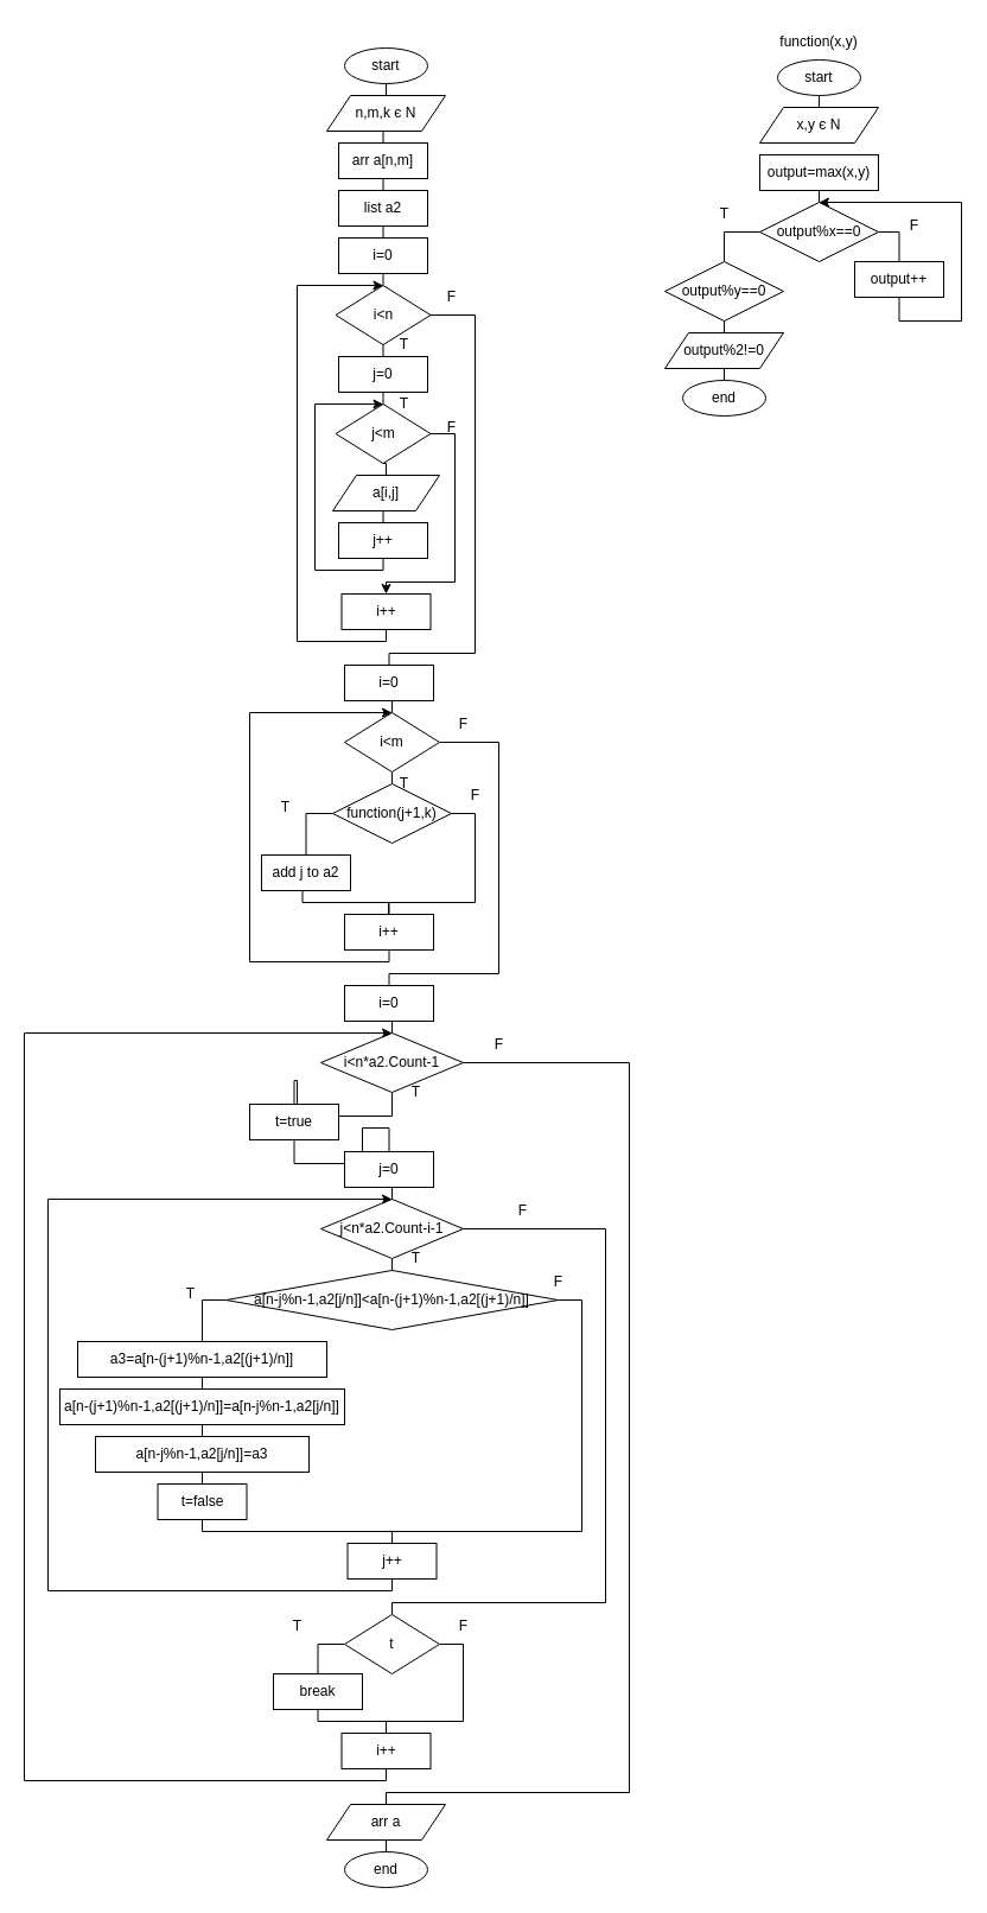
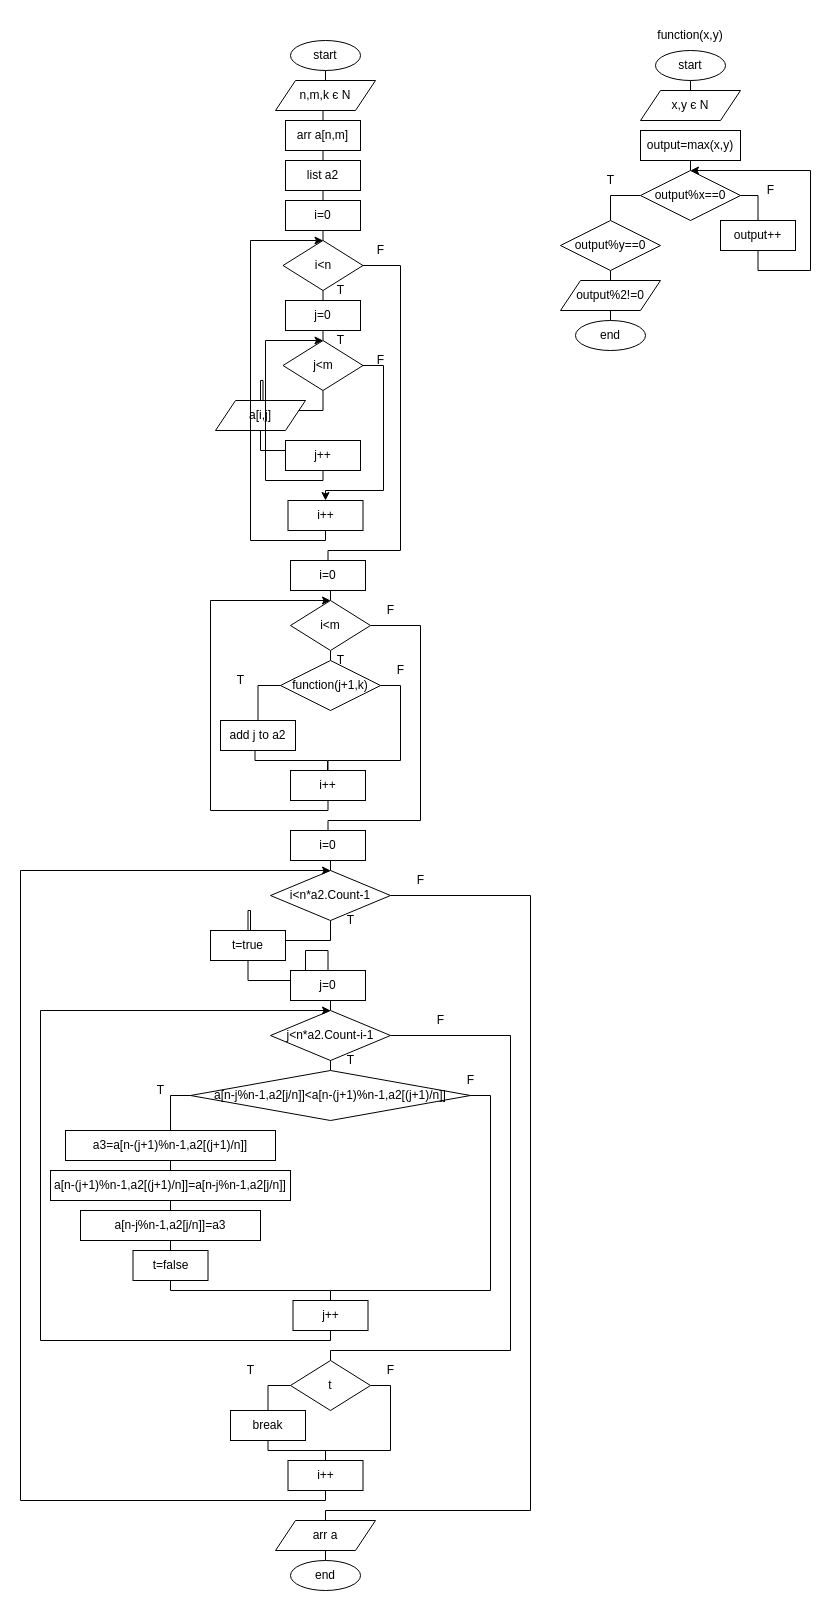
- <mxCell id="21" value="a[i,j]" style="shape=parallelogram;perimeter=parallelogramPerimeter;whiteSpace=wrap;html=1;fixedSize=1;" vertex="1" parent="1"><mxGeometry x="280" y="400" width="90" height="30" as="geometry" /></mxCell>
+ <mxCell id="21" value="a[i,j]" style="shape=parallelogram;perimeter=parallelogramPerimeter;whiteSpace=wrap;html=1;fixedSize=1;" vertex="1" parent="1"><mxGeometry x="215" y="400" width="90" height="30" as="geometry" /></mxCell>
